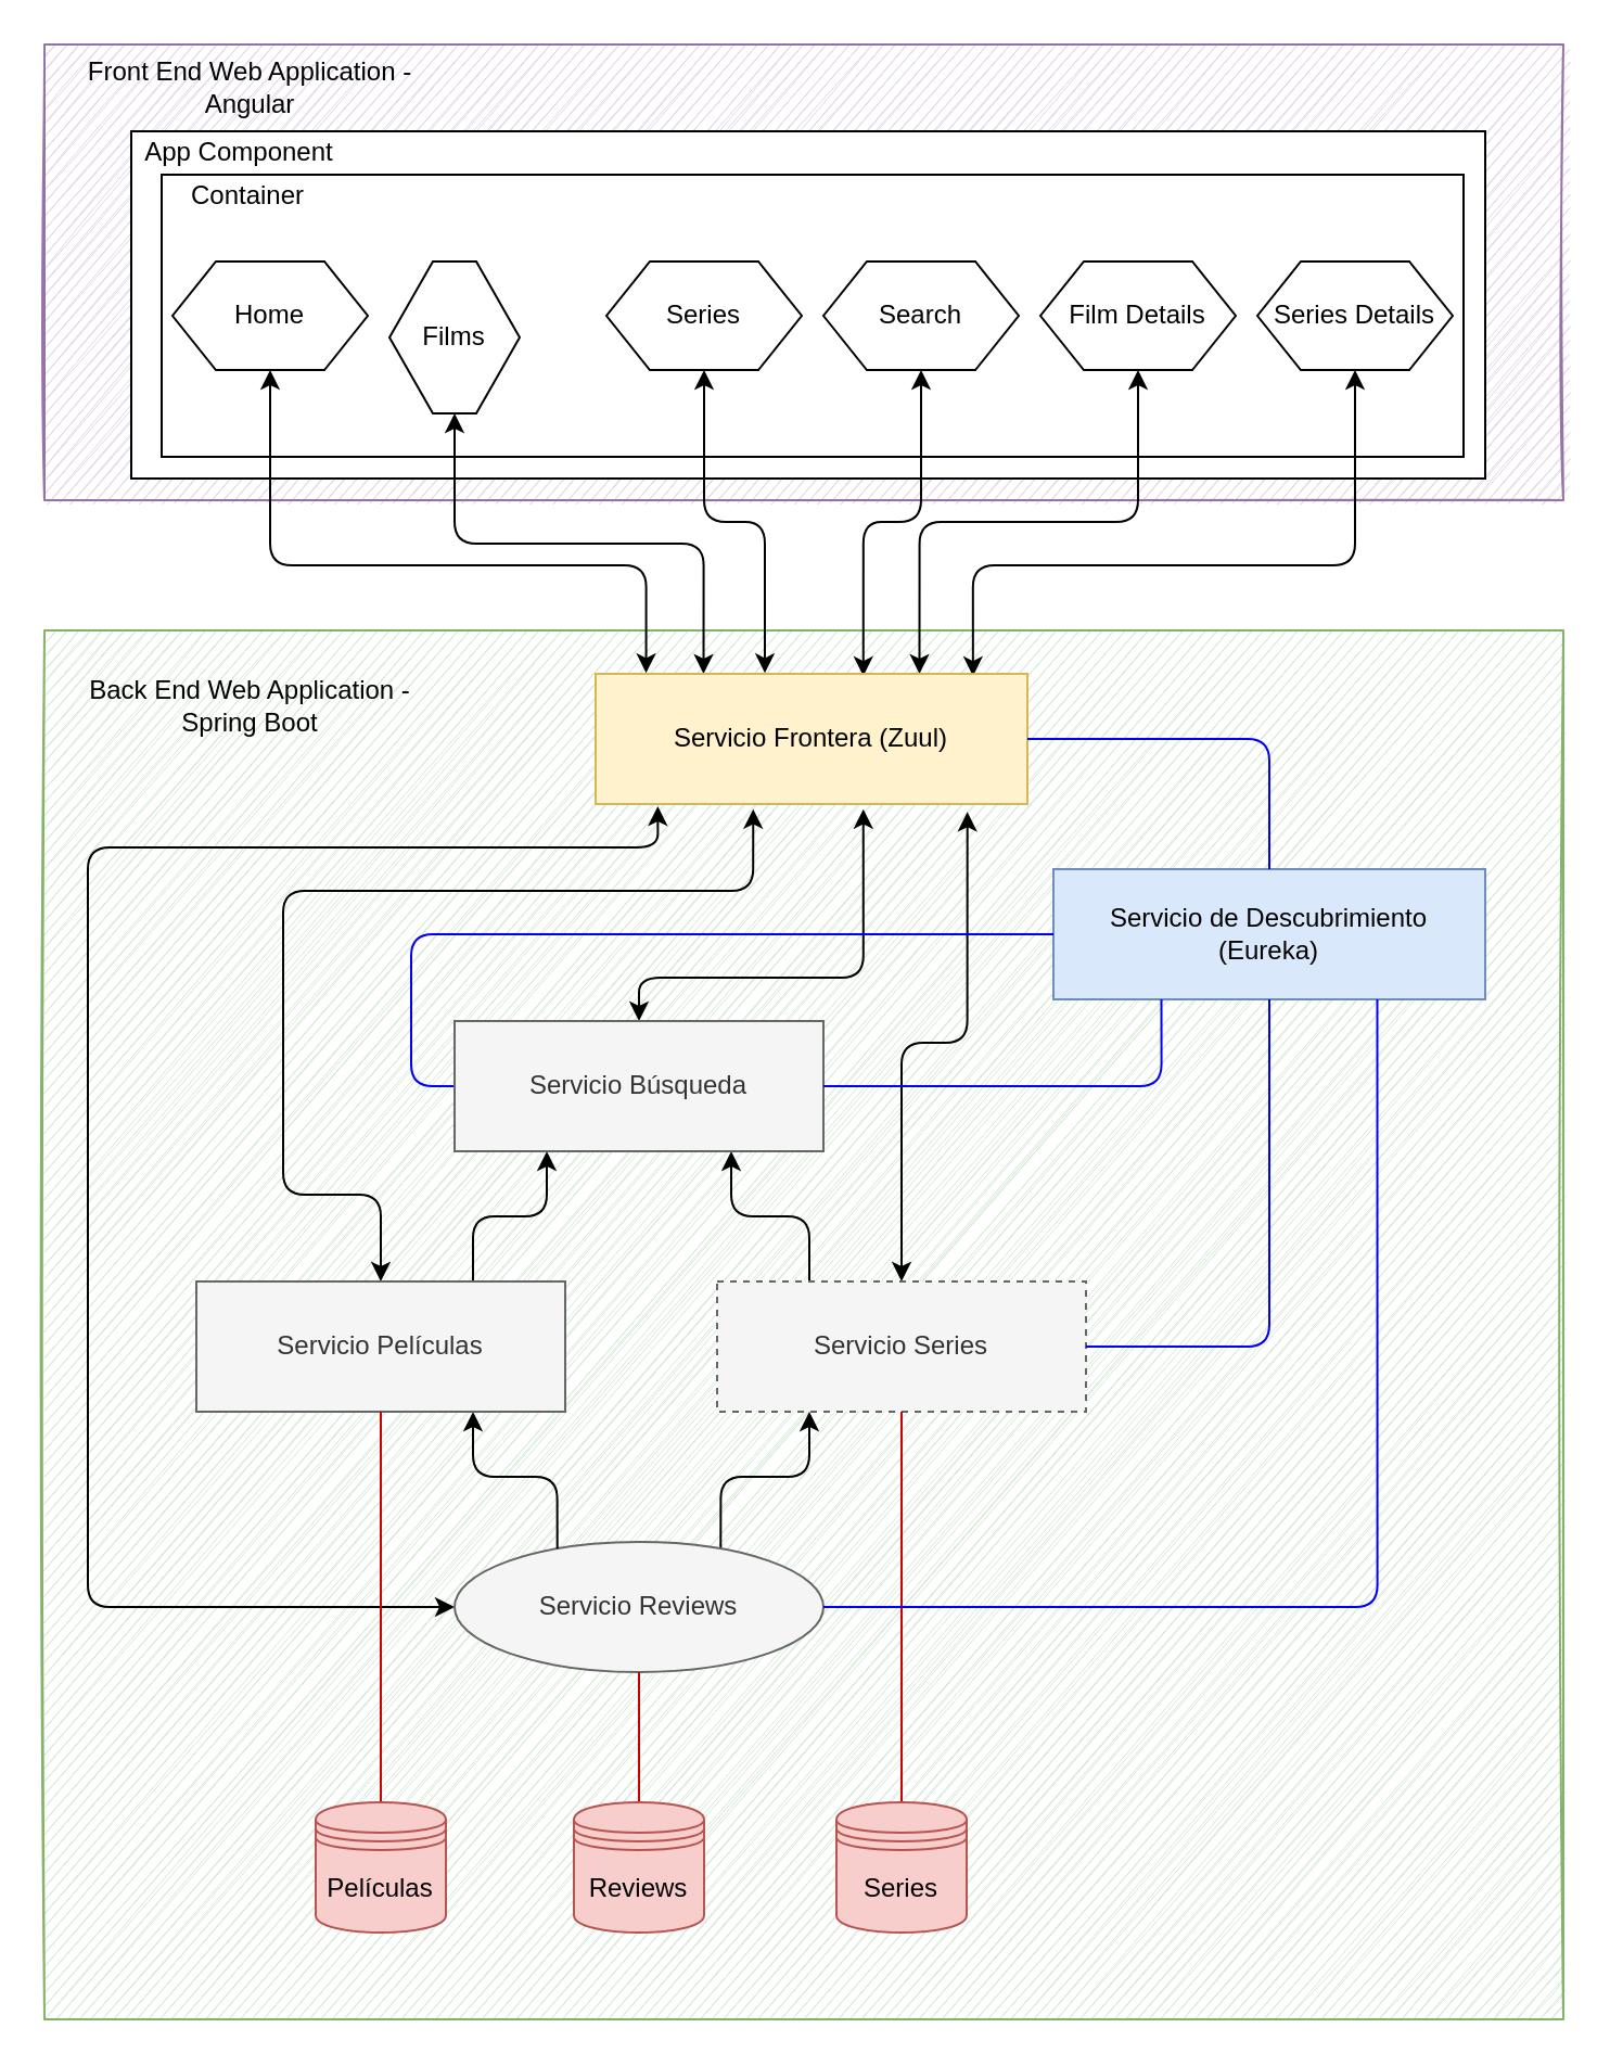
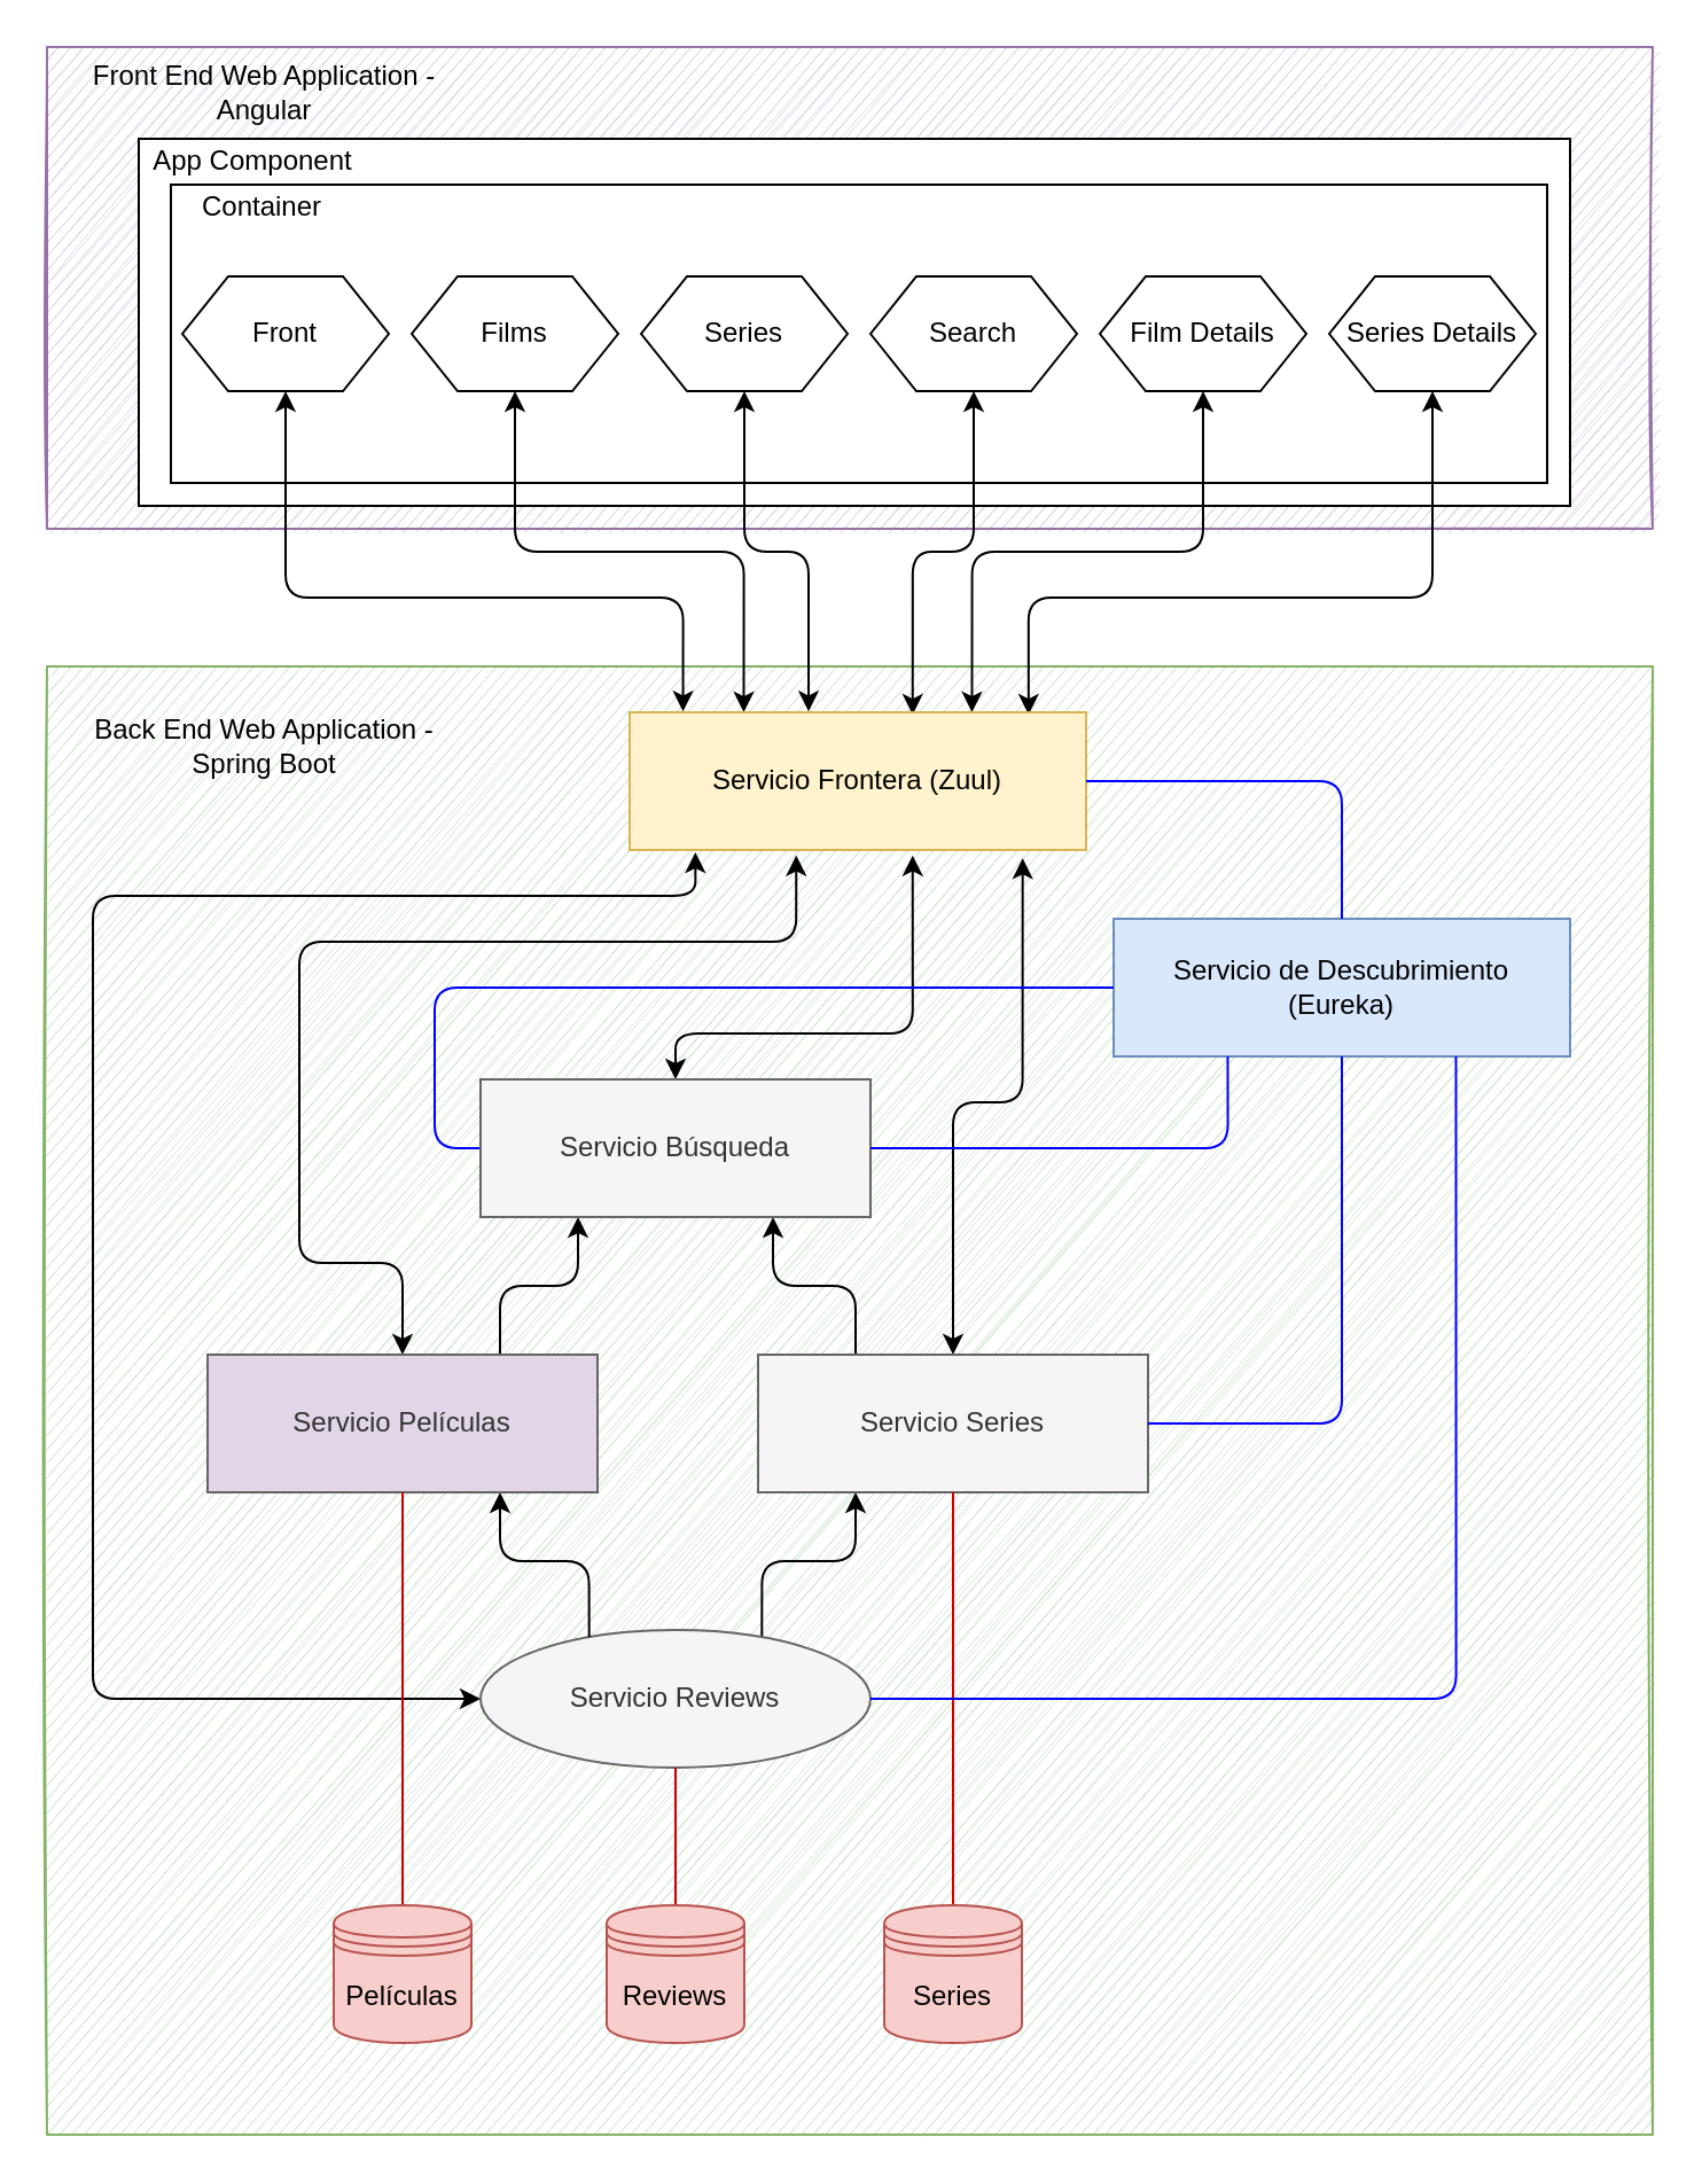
- <mxCell id="10" value="Home" style="shape=hexagon;perimeter=hexagonPerimeter2;whiteSpace=wrap;html=1;fixedSize=1;" vertex="1" parent="1"><mxGeometry x="79" y="120" width="90" height="50" as="geometry" /></mxCell>
+ <mxCell id="10" value="Front" style="shape=hexagon;perimeter=hexagonPerimeter2;whiteSpace=wrap;html=1;fixedSize=1;" vertex="1" parent="1"><mxGeometry x="79" y="120" width="90" height="50" as="geometry" /></mxCell>
- <mxCell id="20" value="Films" style="shape=hexagon;perimeter=hexagonPerimeter2;whiteSpace=wrap;html=1;fixedSize=1;" vertex="1" parent="1"><mxGeometry x="179" y="120" width="60" height="70" as="geometry" /></mxCell>
+ <mxCell id="20" value="Films" style="shape=hexagon;perimeter=hexagonPerimeter2;whiteSpace=wrap;html=1;fixedSize=1;" vertex="1" parent="1"><mxGeometry x="179" y="120" width="90" height="50" as="geometry" /></mxCell>
- <mxCell id="42" value="&lt;div&gt;Servicio Películas&lt;br&gt;&lt;/div&gt;" style="rounded=0;whiteSpace=wrap;html=1;fillColor=#f5f5f5;strokeColor=#666666;fontColor=#333333;" vertex="1" parent="1"><mxGeometry x="90" y="590" width="170" height="60" as="geometry" /></mxCell>
+ <mxCell id="42" value="&lt;div&gt;Servicio Películas&lt;br&gt;&lt;/div&gt;" style="rounded=0;whiteSpace=wrap;html=1;fillColor=#e1d5e7;strokeColor=#666666;fontColor=#333333;" vertex="1" parent="1"><mxGeometry x="90" y="590" width="170" height="60" as="geometry" /></mxCell>
- <mxCell id="32" value="&lt;div&gt;Servicio Series&lt;br&gt;&lt;/div&gt;" style="rounded=0;whiteSpace=wrap;html=1;fillColor=#f5f5f5;strokeColor=#666666;fontColor=#333333;dashed=1;" vertex="1" parent="1"><mxGeometry x="330" y="590" width="170" height="60" as="geometry" /></mxCell>
+ <mxCell id="32" value="&lt;div&gt;Servicio Series&lt;br&gt;&lt;/div&gt;" style="rounded=0;whiteSpace=wrap;html=1;fillColor=#f5f5f5;strokeColor=#666666;fontColor=#333333;" vertex="1" parent="1"><mxGeometry x="330" y="590" width="170" height="60" as="geometry" /></mxCell>
